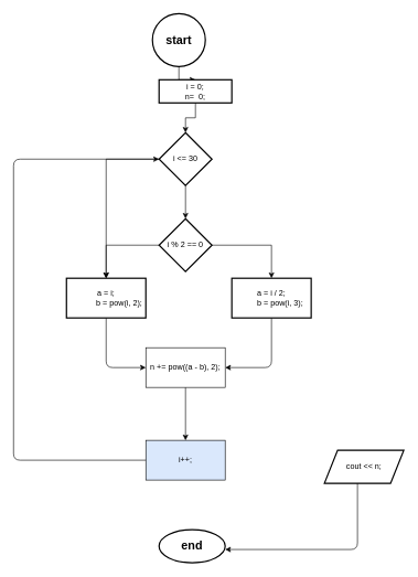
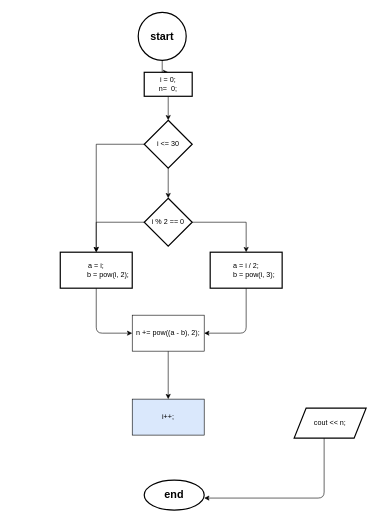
- <mxCell id="8" value="i = 0;&lt;br&gt;n=&amp;nbsp; 0;" style="whiteSpace=wrap;html=1;strokeWidth=2;" vertex="1" parent="1"><mxGeometry x="240" y="120" width="110" height="35" as="geometry" /></mxCell>
+ <mxCell id="8" value="i = 0;&lt;br&gt;n=&amp;nbsp; 0;" style="whiteSpace=wrap;html=1;strokeWidth=2;" vertex="1" parent="1"><mxGeometry x="240" y="120" width="80" height="40" as="geometry" /></mxCell>
- <mxCell id="20" value="" style="edgeStyle=segmentEdgeStyle;endArrow=classic;html=1;" edge="1" parent="1" source="19" target="11"><mxGeometry width="50" height="50" relative="1" as="geometry"><mxPoint x="160" y="700" as="sourcePoint" /><mxPoint x="20" y="120" as="targetPoint" /><Array as="points"><mxPoint x="20" y="695" /><mxPoint x="20" y="240" /></Array></mxGeometry></mxCell>
